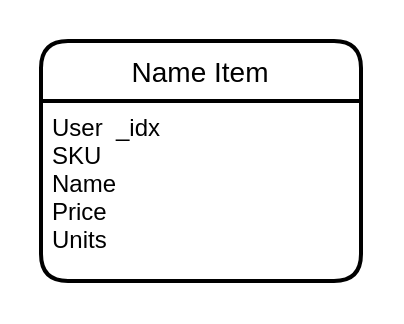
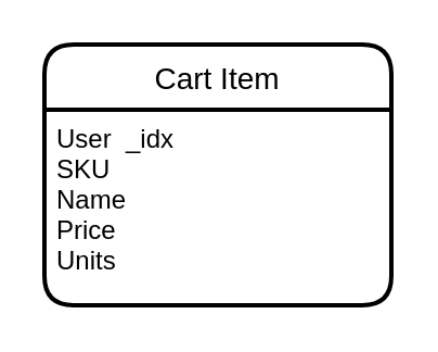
- <mxCell id="2" value="Name Item" style="swimlane;childLayout=stackLayout;horizontal=1;startSize=30;horizontalStack=0;rounded=1;fontSize=14;fontStyle=0;strokeWidth=2;resizeParent=0;resizeLast=1;shadow=0;dashed=0;align=center;" parent="1" vertex="1"><mxGeometry x="20" y="20" width="160" height="120" as="geometry" /></mxCell>
+ <mxCell id="2" value="Cart Item" style="swimlane;childLayout=stackLayout;horizontal=1;startSize=30;horizontalStack=0;rounded=1;fontSize=14;fontStyle=0;strokeWidth=2;resizeParent=0;resizeLast=1;shadow=0;dashed=0;align=center;" parent="1" vertex="1"><mxGeometry x="20" y="20" width="160" height="120" as="geometry" /></mxCell>
